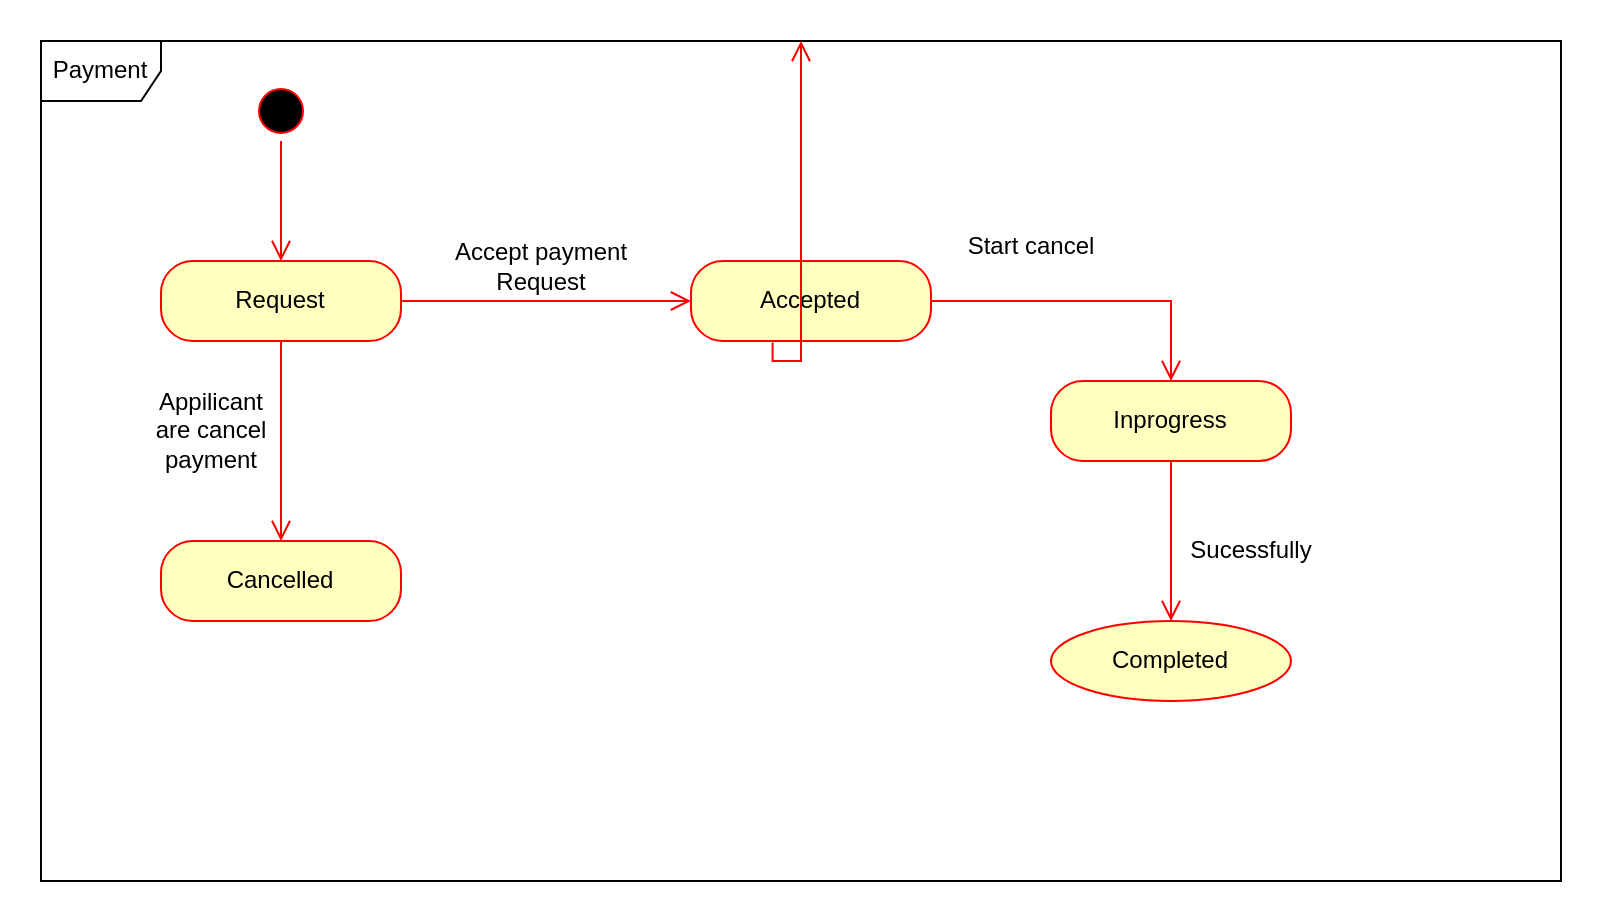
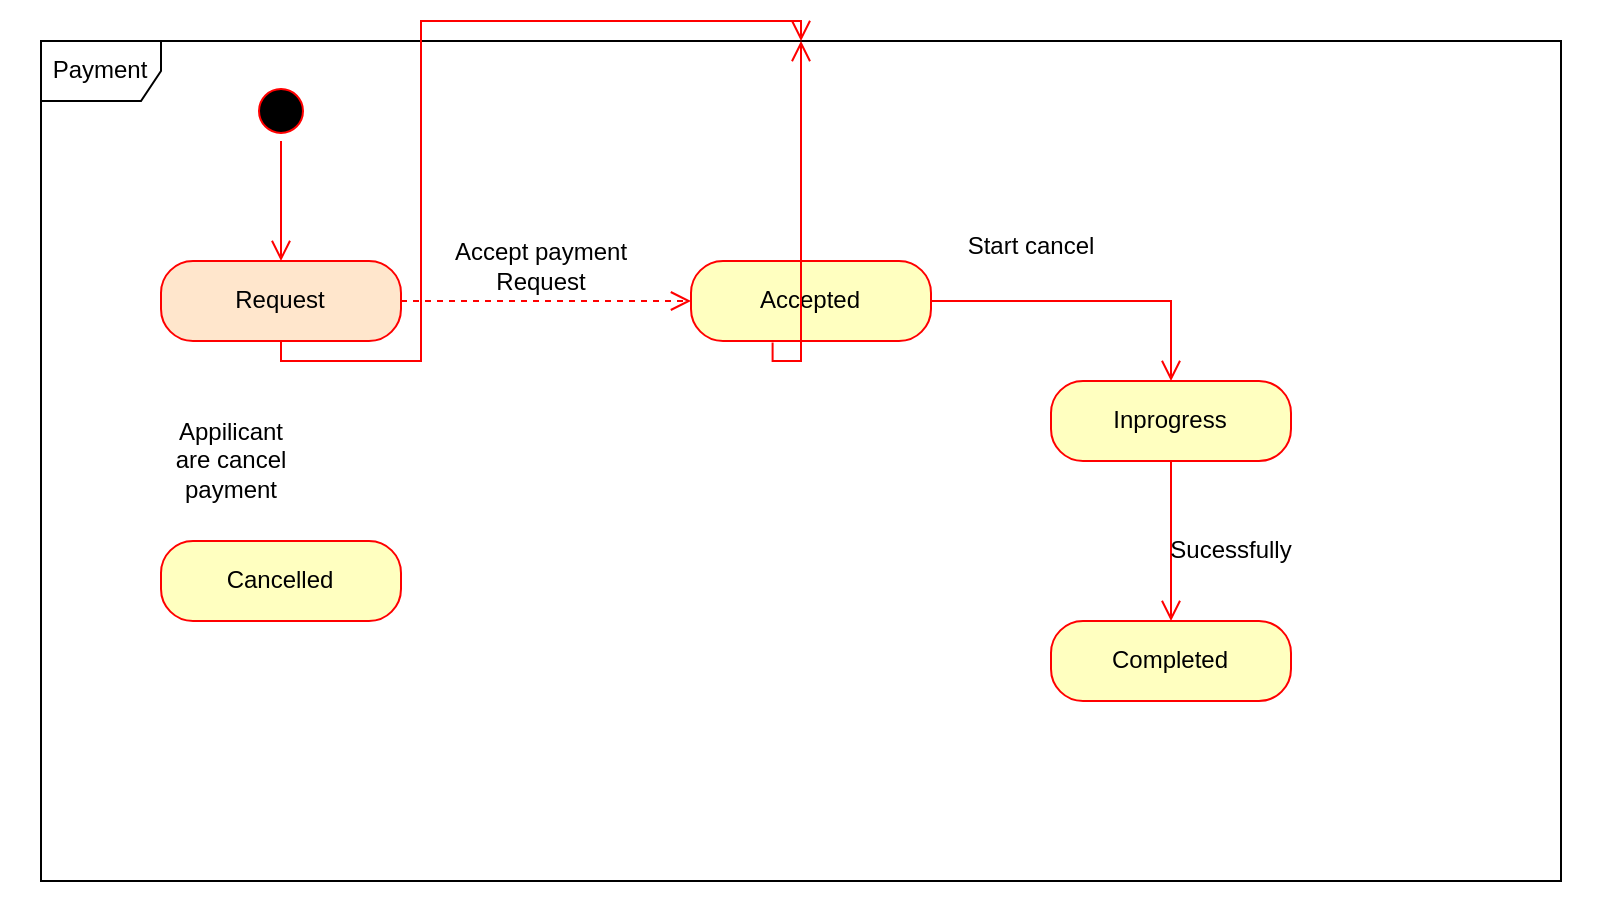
- <mxCell id="5" value="Request" style="rounded=1;whiteSpace=wrap;html=1;arcSize=40;fontColor=#000000;fillColor=#ffffc0;strokeColor=#ff0000;" vertex="1" parent="1"><mxGeometry x="80" y="130" width="120" height="40" as="geometry" /></mxCell>
+ <mxCell id="5" value="Request" style="rounded=1;whiteSpace=wrap;html=1;arcSize=40;fontColor=#000000;fillColor=#ffe6cc;strokeColor=#ff0000;" vertex="1" parent="1"><mxGeometry x="80" y="130" width="120" height="40" as="geometry" /></mxCell>
- <mxCell id="9" value="" style="edgeStyle=orthogonalEdgeStyle;html=1;verticalAlign=bottom;endArrow=open;endSize=8;strokeColor=#ff0000;rounded=0;entryX=0;entryY=0.5;entryDx=0;entryDy=0;" edge="1" parent="1" source="5" target="8"><mxGeometry relative="1" as="geometry"><mxPoint x="405" y="230" as="targetPoint" /><mxPoint x="405" y="170" as="sourcePoint" /><Array as="points" /></mxGeometry></mxCell>
+ <mxCell id="9" value="" style="edgeStyle=orthogonalEdgeStyle;html=1;verticalAlign=bottom;endArrow=open;endSize=8;strokeColor=#ff0000;rounded=0;entryX=0;entryY=0.5;entryDx=0;entryDy=0;dashed=1;" edge="1" parent="1" source="5" target="8"><mxGeometry relative="1" as="geometry"><mxPoint x="405" y="230" as="targetPoint" /><mxPoint x="405" y="170" as="sourcePoint" /><Array as="points" /></mxGeometry></mxCell>
- <mxCell id="16" value="Appilicant&lt;div&gt;are cancel&lt;/div&gt;&lt;div&gt;payment&lt;/div&gt;" style="text;html=1;align=center;verticalAlign=middle;resizable=0;points=[];autosize=1;strokeColor=none;fillColor=none;" vertex="1" parent="1"><mxGeometry x="65" y="185" width="80" height="60" as="geometry" /></mxCell>
+ <mxCell id="16" value="Appilicant&lt;div&gt;are cancel&lt;/div&gt;&lt;div&gt;payment&lt;/div&gt;" style="text;html=1;align=center;verticalAlign=middle;resizable=0;points=[];autosize=1;strokeColor=none;fillColor=none;" vertex="1" parent="1"><mxGeometry x="75" y="200" width="80" height="60" as="geometry" /></mxCell>
- <mxCell id="6" value="" style="edgeStyle=orthogonalEdgeStyle;html=1;verticalAlign=bottom;endArrow=open;endSize=8;strokeColor=#ff0000;rounded=0;entryX=0.5;entryY=0;entryDx=0;entryDy=0;" edge="1" source="5" parent="1" target="7"><mxGeometry relative="1" as="geometry"><mxPoint x="140" y="230" as="targetPoint" /></mxGeometry></mxCell>
+ <mxCell id="6" value="" style="edgeStyle=orthogonalEdgeStyle;html=1;verticalAlign=bottom;endArrow=open;endSize=8;strokeColor=#ff0000;rounded=0;" edge="1" source="5" parent="1" target="2"><mxGeometry relative="1" as="geometry"><mxPoint x="140" y="230" as="targetPoint" /></mxGeometry></mxCell>
- <mxCell id="18" value="Sucessfully" style="text;html=1;align=center;verticalAlign=middle;resizable=0;points=[];autosize=1;strokeColor=none;fillColor=none;" vertex="1" parent="1"><mxGeometry x="585" y="260" width="80" height="30" as="geometry" /></mxCell>
+ <mxCell id="18" value="Sucessfully" style="text;html=1;align=center;verticalAlign=middle;resizable=0;points=[];autosize=1;strokeColor=none;fillColor=none;" vertex="1" parent="1"><mxGeometry x="575" y="260" width="80" height="30" as="geometry" /></mxCell>
- <mxCell id="13" value="Completed" style="ellipse;whiteSpace=wrap;html=1;arcSize=40;fontColor=#000000;fillColor=#ffffc0;strokeColor=#ff0000;" vertex="1" parent="1"><mxGeometry x="525" y="310" width="120" height="40" as="geometry" /></mxCell>
+ <mxCell id="13" value="Completed" style="rounded=1;whiteSpace=wrap;html=1;arcSize=40;fontColor=#000000;fillColor=#ffffc0;strokeColor=#ff0000;" vertex="1" parent="1"><mxGeometry x="525" y="310" width="120" height="40" as="geometry" /></mxCell>
